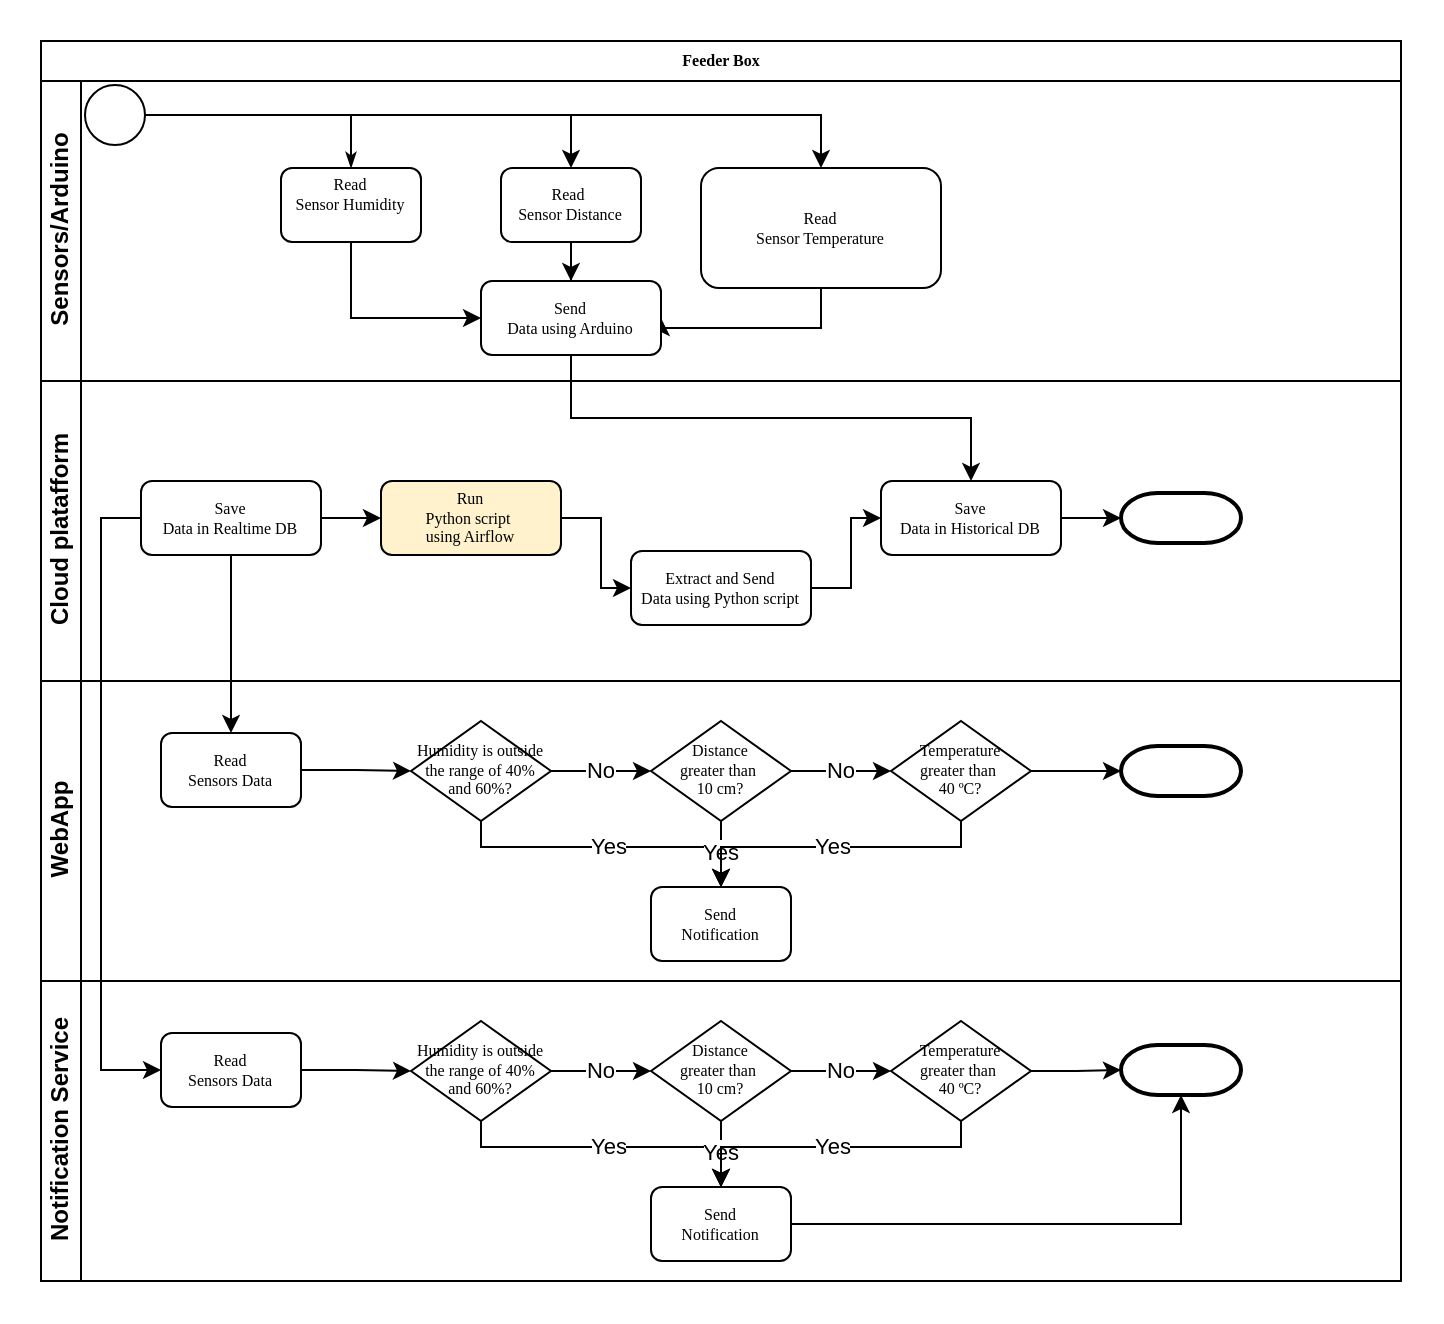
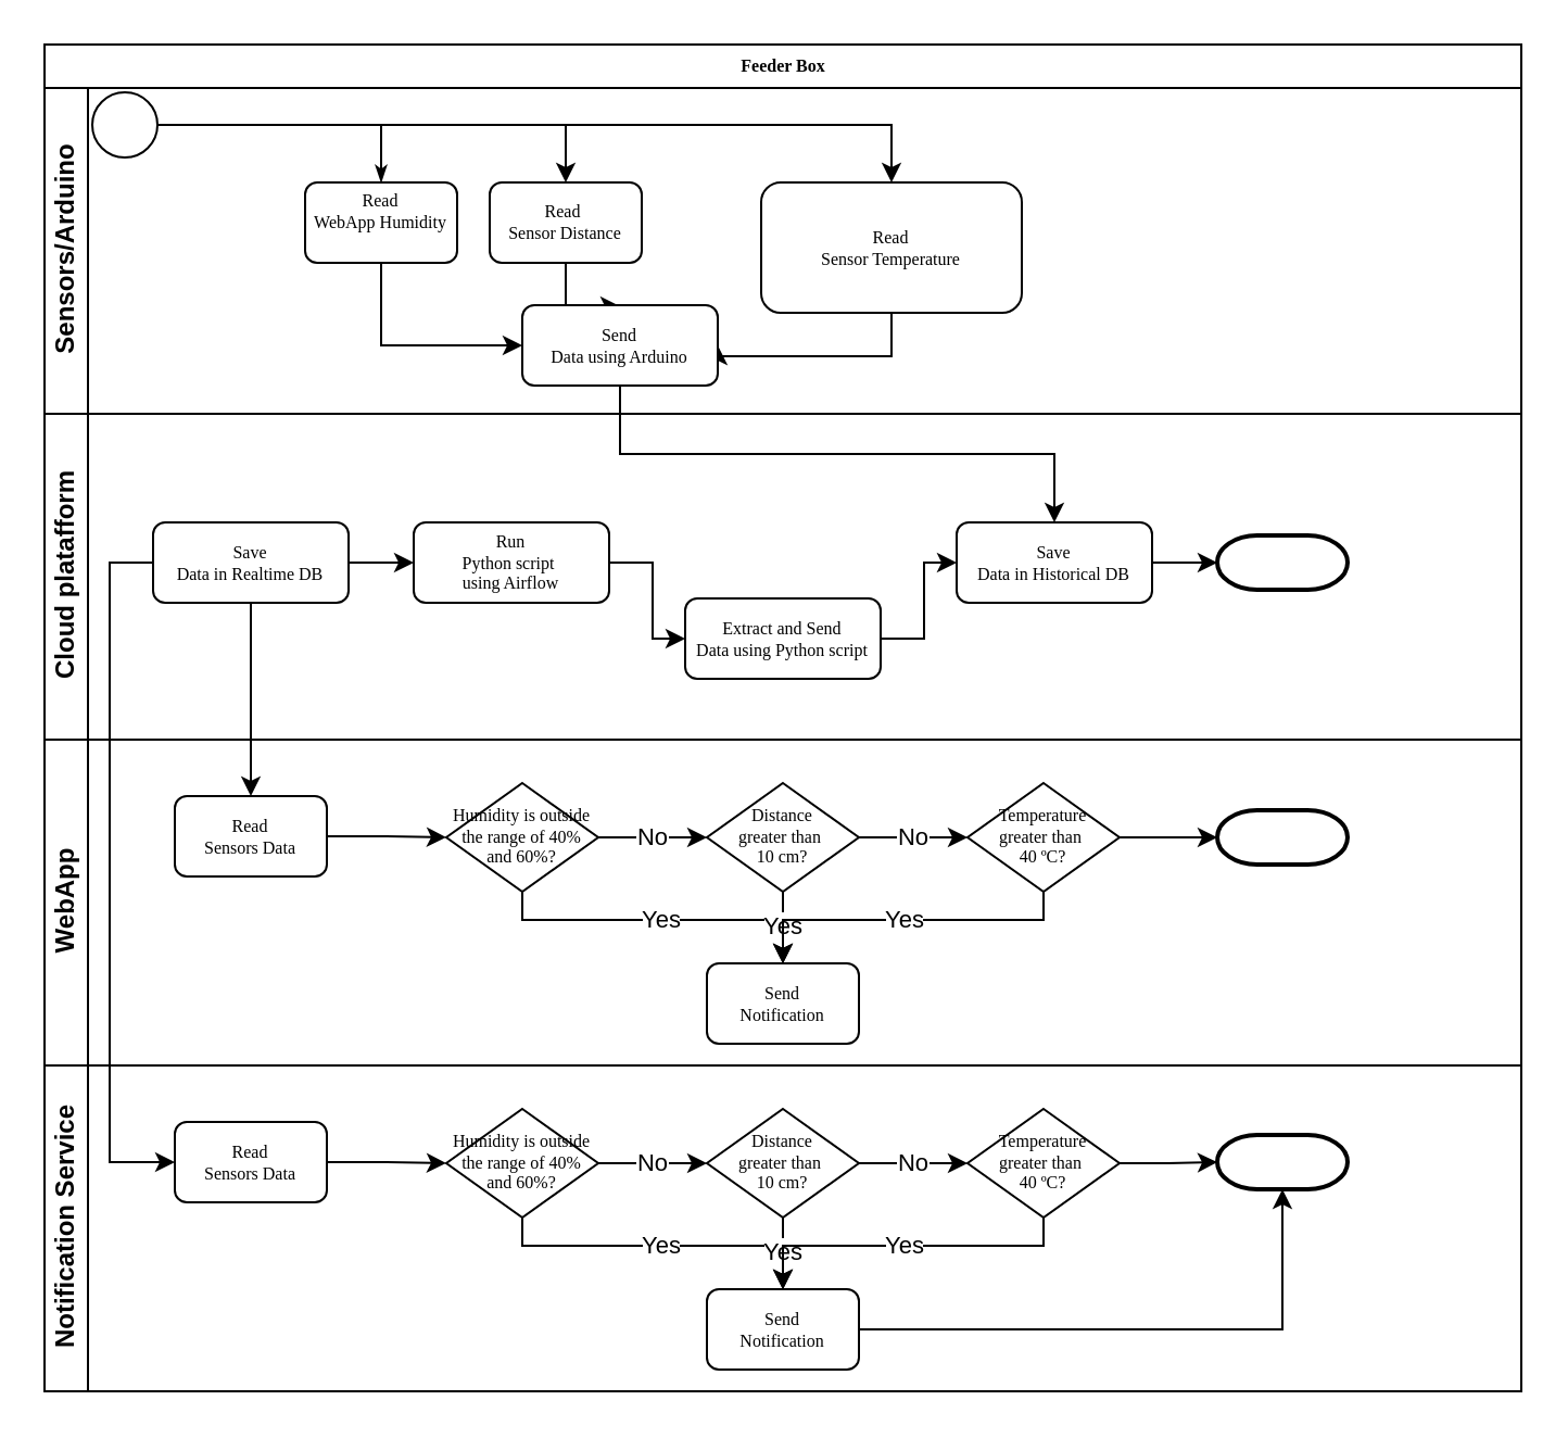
- <mxCell id="9" value="&lt;div&gt;Read&lt;/div&gt;Sensor Humidity&lt;div&gt;&lt;br&gt;&lt;/div&gt;" style="rounded=1;whiteSpace=wrap;html=1;shadow=0;labelBackgroundColor=none;strokeWidth=1;fontFamily=Verdana;fontSize=8;align=center;" parent="3" vertex="1"><mxGeometry x="120" y="43.5" width="70" height="37" as="geometry" /></mxCell>
+ <mxCell id="9" value="&lt;div&gt;Read&lt;/div&gt;WebApp Humidity&lt;div&gt;&lt;br&gt;&lt;/div&gt;" style="rounded=1;whiteSpace=wrap;html=1;shadow=0;labelBackgroundColor=none;strokeWidth=1;fontFamily=Verdana;fontSize=8;align=center;" parent="3" vertex="1"><mxGeometry x="120" y="43.5" width="70" height="37" as="geometry" /></mxCell>
- <mxCell id="11" value="Read&amp;nbsp;&lt;div&gt;Sensor Distance&lt;/div&gt;" style="rounded=1;whiteSpace=wrap;html=1;shadow=0;labelBackgroundColor=none;strokeWidth=1;fontFamily=Verdana;fontSize=8;align=center;" parent="3" vertex="1"><mxGeometry x="230" y="43.5" width="70" height="37" as="geometry" /></mxCell>
+ <mxCell id="11" value="Read&amp;nbsp;&lt;div&gt;Sensor Distance&lt;/div&gt;" style="rounded=1;whiteSpace=wrap;html=1;shadow=0;labelBackgroundColor=none;strokeWidth=1;fontFamily=Verdana;fontSize=8;align=center;" parent="3" vertex="1"><mxGeometry x="205" y="43.5" width="70" height="37" as="geometry" /></mxCell>
- <mxCell id="19" value="Run&lt;div&gt;Python script&amp;nbsp;&lt;/div&gt;&lt;div&gt;using Airflow&lt;/div&gt;" style="rounded=1;whiteSpace=wrap;html=1;shadow=0;labelBackgroundColor=none;strokeWidth=1;fontFamily=Verdana;fontSize=8;align=center;fillColor=#fff2cc;" vertex="1" parent="15"><mxGeometry x="170" y="50" width="90" height="37" as="geometry" /></mxCell>
+ <mxCell id="19" value="Run&lt;div&gt;Python script&amp;nbsp;&lt;/div&gt;&lt;div&gt;using Airflow&lt;/div&gt;" style="rounded=1;whiteSpace=wrap;html=1;shadow=0;labelBackgroundColor=none;strokeWidth=1;fontFamily=Verdana;fontSize=8;align=center;" vertex="1" parent="15"><mxGeometry x="170" y="50" width="90" height="37" as="geometry" /></mxCell>
